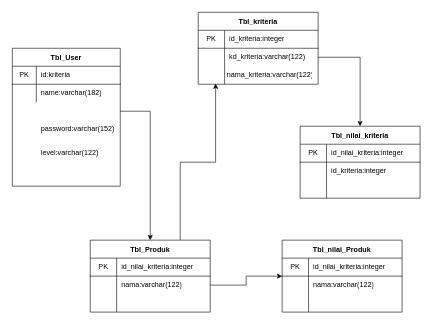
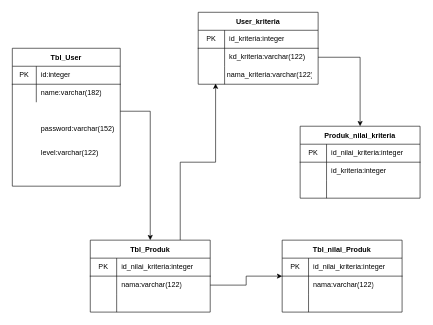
- <mxCell id="13" value="Tbl_kriteria" style="shape=table;startSize=30;container=1;collapsible=0;childLayout=tableLayout;fixedRows=1;rowLines=0;fontStyle=1;align=center;pointerEvents=1;" vertex="1" parent="1"><mxGeometry x="330" y="20" width="200" height="120" as="geometry" /></mxCell>
+ <mxCell id="13" value="User_kriteria" style="shape=table;startSize=30;container=1;collapsible=0;childLayout=tableLayout;fixedRows=1;rowLines=0;fontStyle=1;align=center;pointerEvents=1;" vertex="1" parent="1"><mxGeometry x="330" y="20" width="200" height="120" as="geometry" /></mxCell>
- <mxCell id="5" value="id:kriteria" style="shape=partialRectangle;html=1;whiteSpace=wrap;connectable=0;fillColor=none;top=0;left=0;bottom=0;right=0;align=left;spacingLeft=6;overflow=hidden;pointerEvents=1;" vertex="1" parent="3"><mxGeometry x="40" width="140" height="30" as="geometry" /></mxCell>
+ <mxCell id="5" value="id:integer" style="shape=partialRectangle;html=1;whiteSpace=wrap;connectable=0;fillColor=none;top=0;left=0;bottom=0;right=0;align=left;spacingLeft=6;overflow=hidden;pointerEvents=1;" vertex="1" parent="3"><mxGeometry x="40" width="140" height="30" as="geometry" /></mxCell>
- <mxCell id="24" value="Tbl_nilai_kriteria" style="shape=table;startSize=30;container=1;collapsible=0;childLayout=tableLayout;fixedRows=1;rowLines=0;fontStyle=1;align=center;pointerEvents=1;" vertex="1" parent="1"><mxGeometry x="500" y="210" width="200" height="120" as="geometry" /></mxCell>
+ <mxCell id="24" value="Produk_nilai_kriteria" style="shape=table;startSize=30;container=1;collapsible=0;childLayout=tableLayout;fixedRows=1;rowLines=0;fontStyle=1;align=center;pointerEvents=1;" vertex="1" parent="1"><mxGeometry x="500" y="210" width="200" height="120" as="geometry" /></mxCell>
